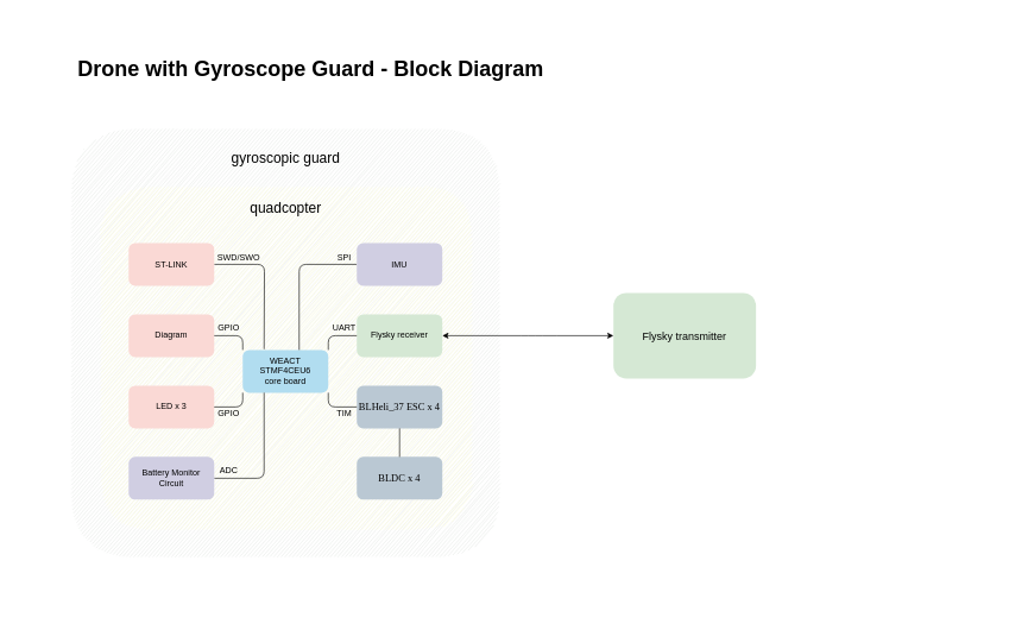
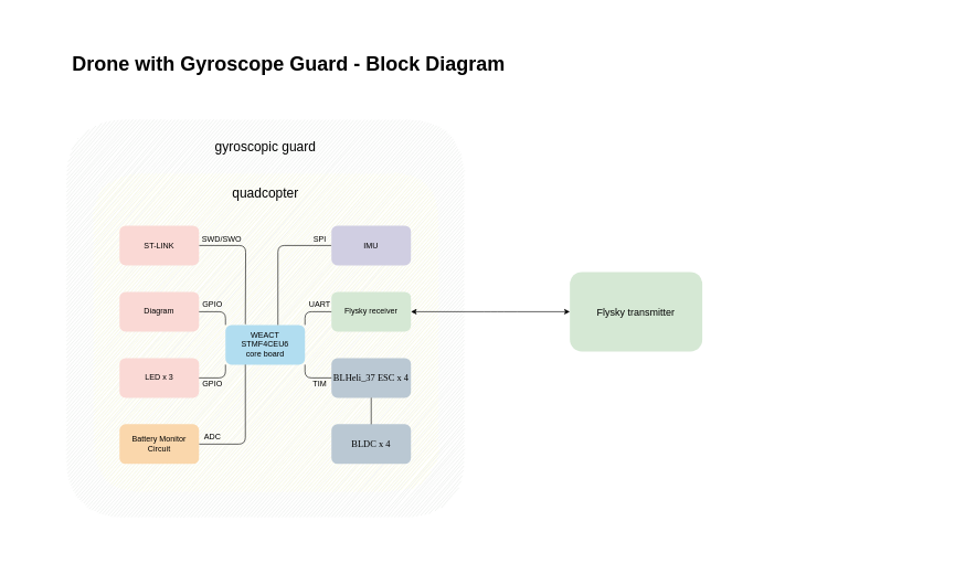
- <mxCell id="23" value="Battery Monitor Circuit" style="rounded=1;whiteSpace=wrap;html=1;fillColor=#d0cee2;strokeColor=none;" parent="7" vertex="1"><mxGeometry y="300" width="120" height="60" as="geometry" /></mxCell>
+ <mxCell id="23" value="Battery Monitor Circuit" style="rounded=1;whiteSpace=wrap;html=1;fillColor=#fad7ac;strokeColor=none;" parent="7" vertex="1"><mxGeometry y="300" width="120" height="60" as="geometry" /></mxCell>
